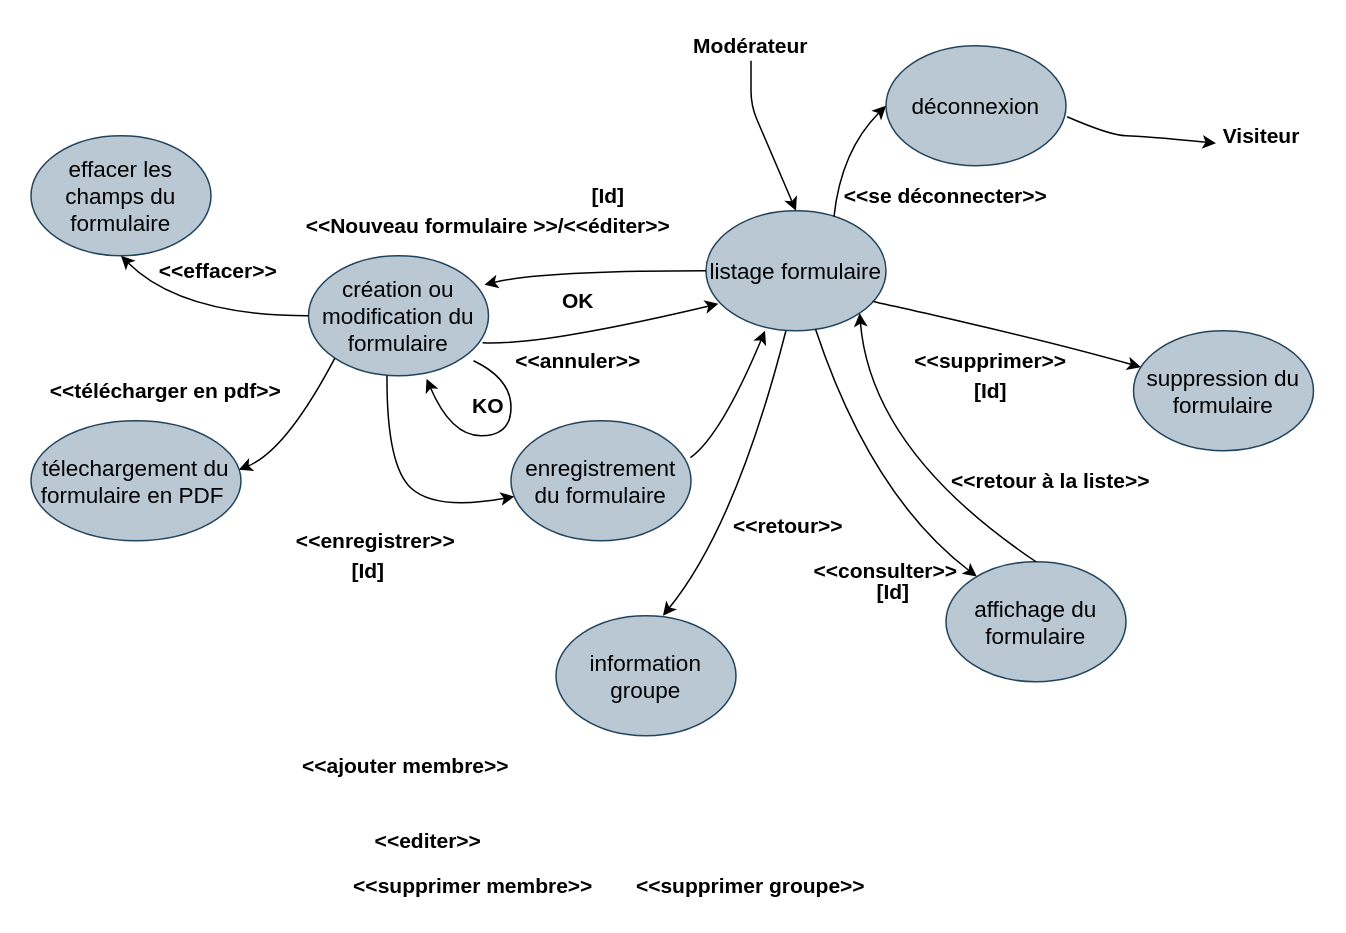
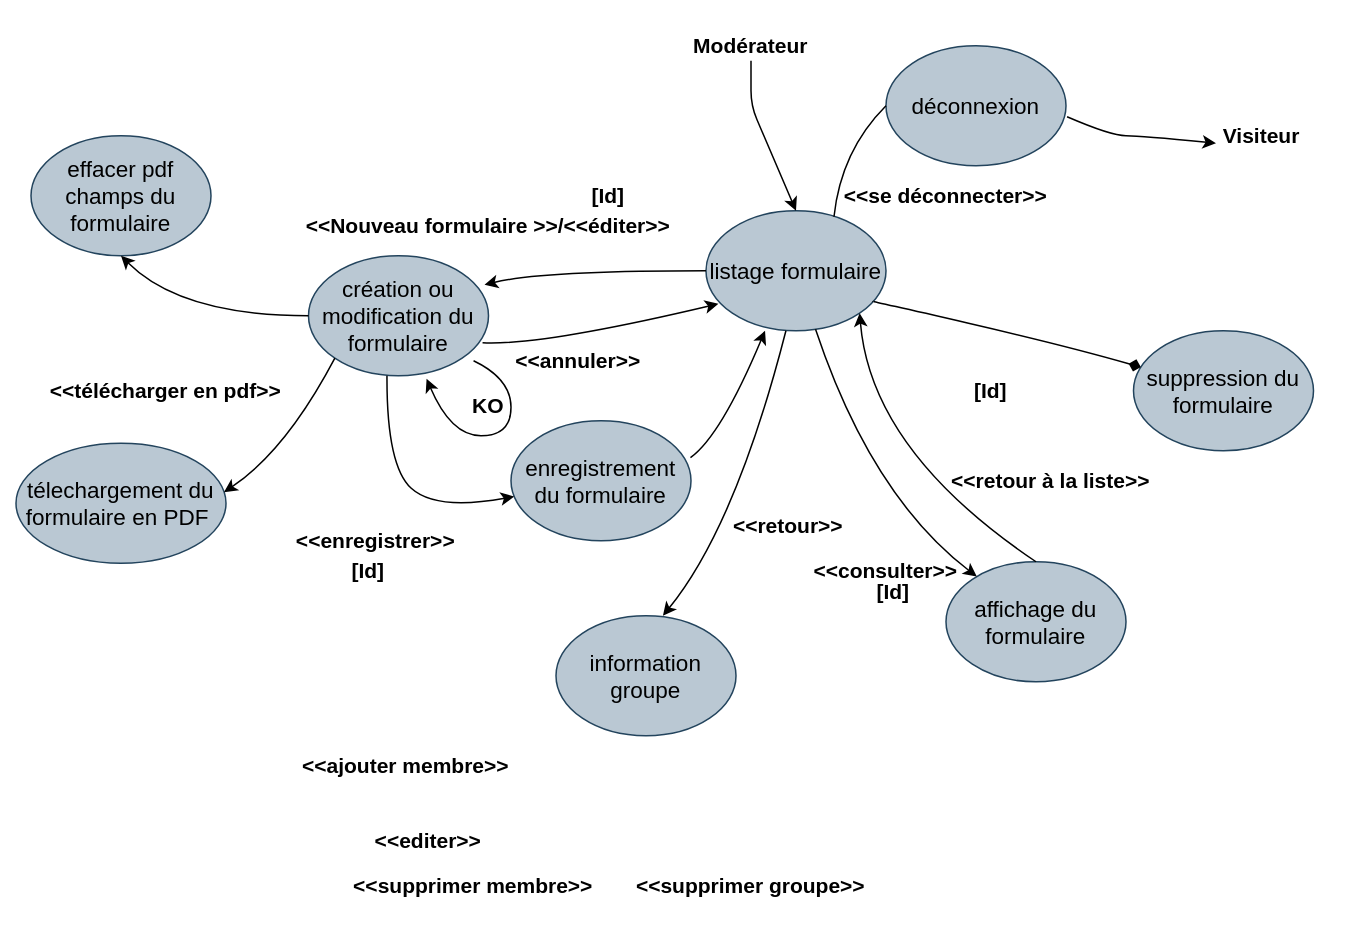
- <mxCell id="20" value="" style="curved=1;endArrow=classic;html=1;rounded=0;entryX=0;entryY=0.5;entryDx=0;entryDy=0;exitX=0.711;exitY=0.05;exitDx=0;exitDy=0;exitPerimeter=0;" edge="1" parent="1" source="2" target="5"><mxGeometry width="50" height="50" relative="1" as="geometry"><mxPoint x="510" y="220" as="sourcePoint" /><mxPoint x="560" y="170" as="targetPoint" /><Array as="points"><mxPoint x="560" y="100" /></Array></mxGeometry></mxCell>
+ <mxCell id="20" value="" style="curved=1;endArrow=none;html=1;rounded=0;entryX=0;entryY=0.5;entryDx=0;entryDy=0;exitX=0.711;exitY=0.05;exitDx=0;exitDy=0;exitPerimeter=0;" edge="1" parent="1" source="2" target="5"><mxGeometry width="50" height="50" relative="1" as="geometry"><mxPoint x="510" y="220" as="sourcePoint" /><mxPoint x="560" y="170" as="targetPoint" /><Array as="points"><mxPoint x="560" y="100" /></Array></mxGeometry></mxCell>
- <mxCell id="12" value="&lt;font style=&quot;font-size: 15px&quot;&gt;effacer les champs du formulaire&lt;br&gt;&lt;/font&gt;" style="ellipse;whiteSpace=wrap;html=1;fillColor=#bac8d3;strokeColor=#23445d;shadow=0;" parent="1" vertex="1"><mxGeometry x="20" y="90" width="120" height="80" as="geometry" /></mxCell>
+ <mxCell id="12" value="&lt;font style=&quot;font-size: 15px&quot;&gt;effacer pdf champs du formulaire&lt;br&gt;&lt;/font&gt;" style="ellipse;whiteSpace=wrap;html=1;fillColor=#bac8d3;strokeColor=#23445d;shadow=0;" parent="1" vertex="1"><mxGeometry x="20" y="90" width="120" height="80" as="geometry" /></mxCell>
- <mxCell id="15" value="&lt;span style=&quot;font-size: 14px&quot;&gt;&lt;b&gt;&amp;lt;&amp;lt;effacer&amp;gt;&amp;gt;&lt;/b&gt;&lt;/span&gt;" style="text;html=1;strokeColor=none;fillColor=none;align=center;verticalAlign=middle;whiteSpace=wrap;rounded=0;" vertex="1" parent="1"><mxGeometry x="120" y="170" width="50" height="20" as="geometry" /></mxCell>
- <mxCell id="32" value="&lt;b&gt;&lt;font style=&quot;font-size: 14px&quot;&gt;OK&lt;/font&gt;&lt;/b&gt;" style="text;html=1;strokeColor=none;fillColor=none;align=center;verticalAlign=middle;whiteSpace=wrap;rounded=0;" vertex="1" parent="1"><mxGeometry x="370" y="190" width="30" height="20" as="geometry" /></mxCell>
- <mxCell id="22" value="&lt;b&gt;&lt;font style=&quot;font-size: 14px&quot;&gt;&amp;lt;&amp;lt;supprimer&amp;gt;&amp;gt;&lt;/font&gt;&lt;/b&gt;" style="text;html=1;strokeColor=none;fillColor=none;align=center;verticalAlign=middle;whiteSpace=wrap;rounded=0;" vertex="1" parent="1"><mxGeometry x="590" y="230" width="140" height="20" as="geometry" /></mxCell>
- <mxCell id="17" value="" style="curved=1;endArrow=classic;html=1;rounded=0;" edge="1" parent="1" source="2" target="9"><mxGeometry width="50" height="50" relative="1" as="geometry"><mxPoint x="510" y="220" as="sourcePoint" /><mxPoint x="560" y="170" as="targetPoint" /><Array as="points"><mxPoint x="580" y="200" /><mxPoint x="710" y="230" /></Array></mxGeometry></mxCell>
+ <mxCell id="17" value="" style="curved=1;endArrow=diamond;html=1;rounded=0;" edge="1" parent="1" source="2" target="9"><mxGeometry width="50" height="50" relative="1" as="geometry"><mxPoint x="510" y="220" as="sourcePoint" /><mxPoint x="560" y="170" as="targetPoint" /><Array as="points"><mxPoint x="580" y="200" /><mxPoint x="710" y="230" /></Array></mxGeometry></mxCell>
- <mxCell id="11" value="&lt;font style=&quot;font-size: 15px&quot;&gt;télechargement du formulaire en PDF&amp;nbsp;&lt;br&gt;&lt;/font&gt;" style="ellipse;whiteSpace=wrap;html=1;fillColor=#bac8d3;strokeColor=#23445d;shadow=0;" parent="1" vertex="1"><mxGeometry x="20" y="280" width="140" height="80" as="geometry" /></mxCell>
+ <mxCell id="11" value="&lt;font style=&quot;font-size: 15px&quot;&gt;télechargement du formulaire en PDF&amp;nbsp;&lt;br&gt;&lt;/font&gt;" style="ellipse;whiteSpace=wrap;html=1;fillColor=#bac8d3;strokeColor=#23445d;shadow=0;" parent="1" vertex="1"><mxGeometry x="10" y="295" width="140" height="80" as="geometry" /></mxCell>
